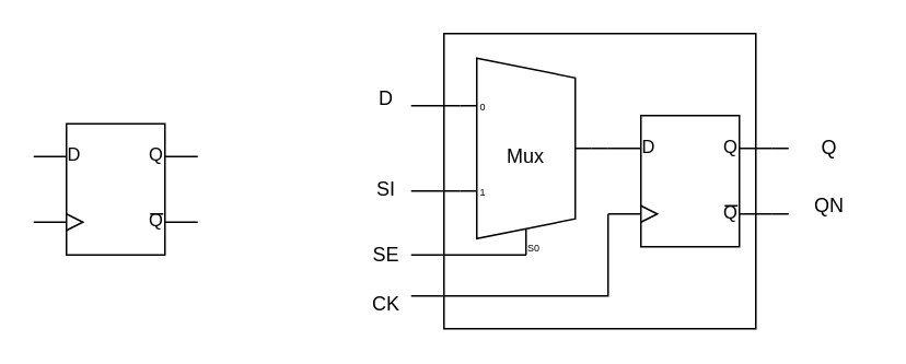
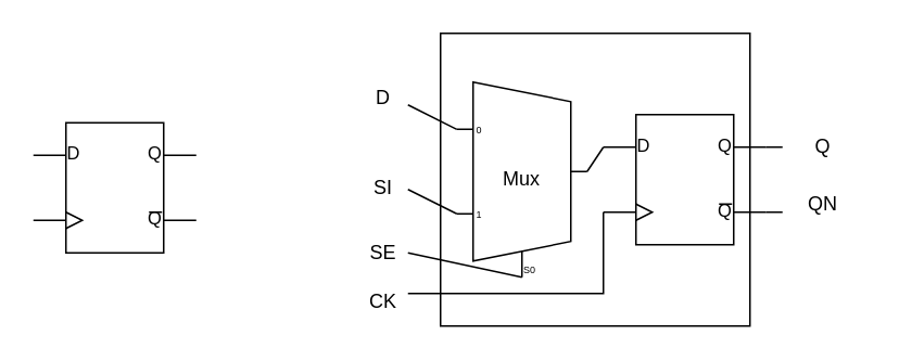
- <mxCell id="4" value="Mux" style="shadow=0;dashed=0;align=center;html=1;strokeWidth=1;shape=mxgraph.electrical.abstract.mux2;whiteSpace=wrap;" vertex="1" parent="1"><mxGeometry x="280" y="35" width="80" height="120" as="geometry" /></mxCell>
+ <mxCell id="4" value="Mux" style="shadow=0;dashed=0;align=center;html=1;strokeWidth=1;shape=mxgraph.electrical.abstract.mux2;whiteSpace=wrap;" vertex="1" parent="1"><mxGeometry x="280" y="50" width="80" height="120" as="geometry" /></mxCell>
